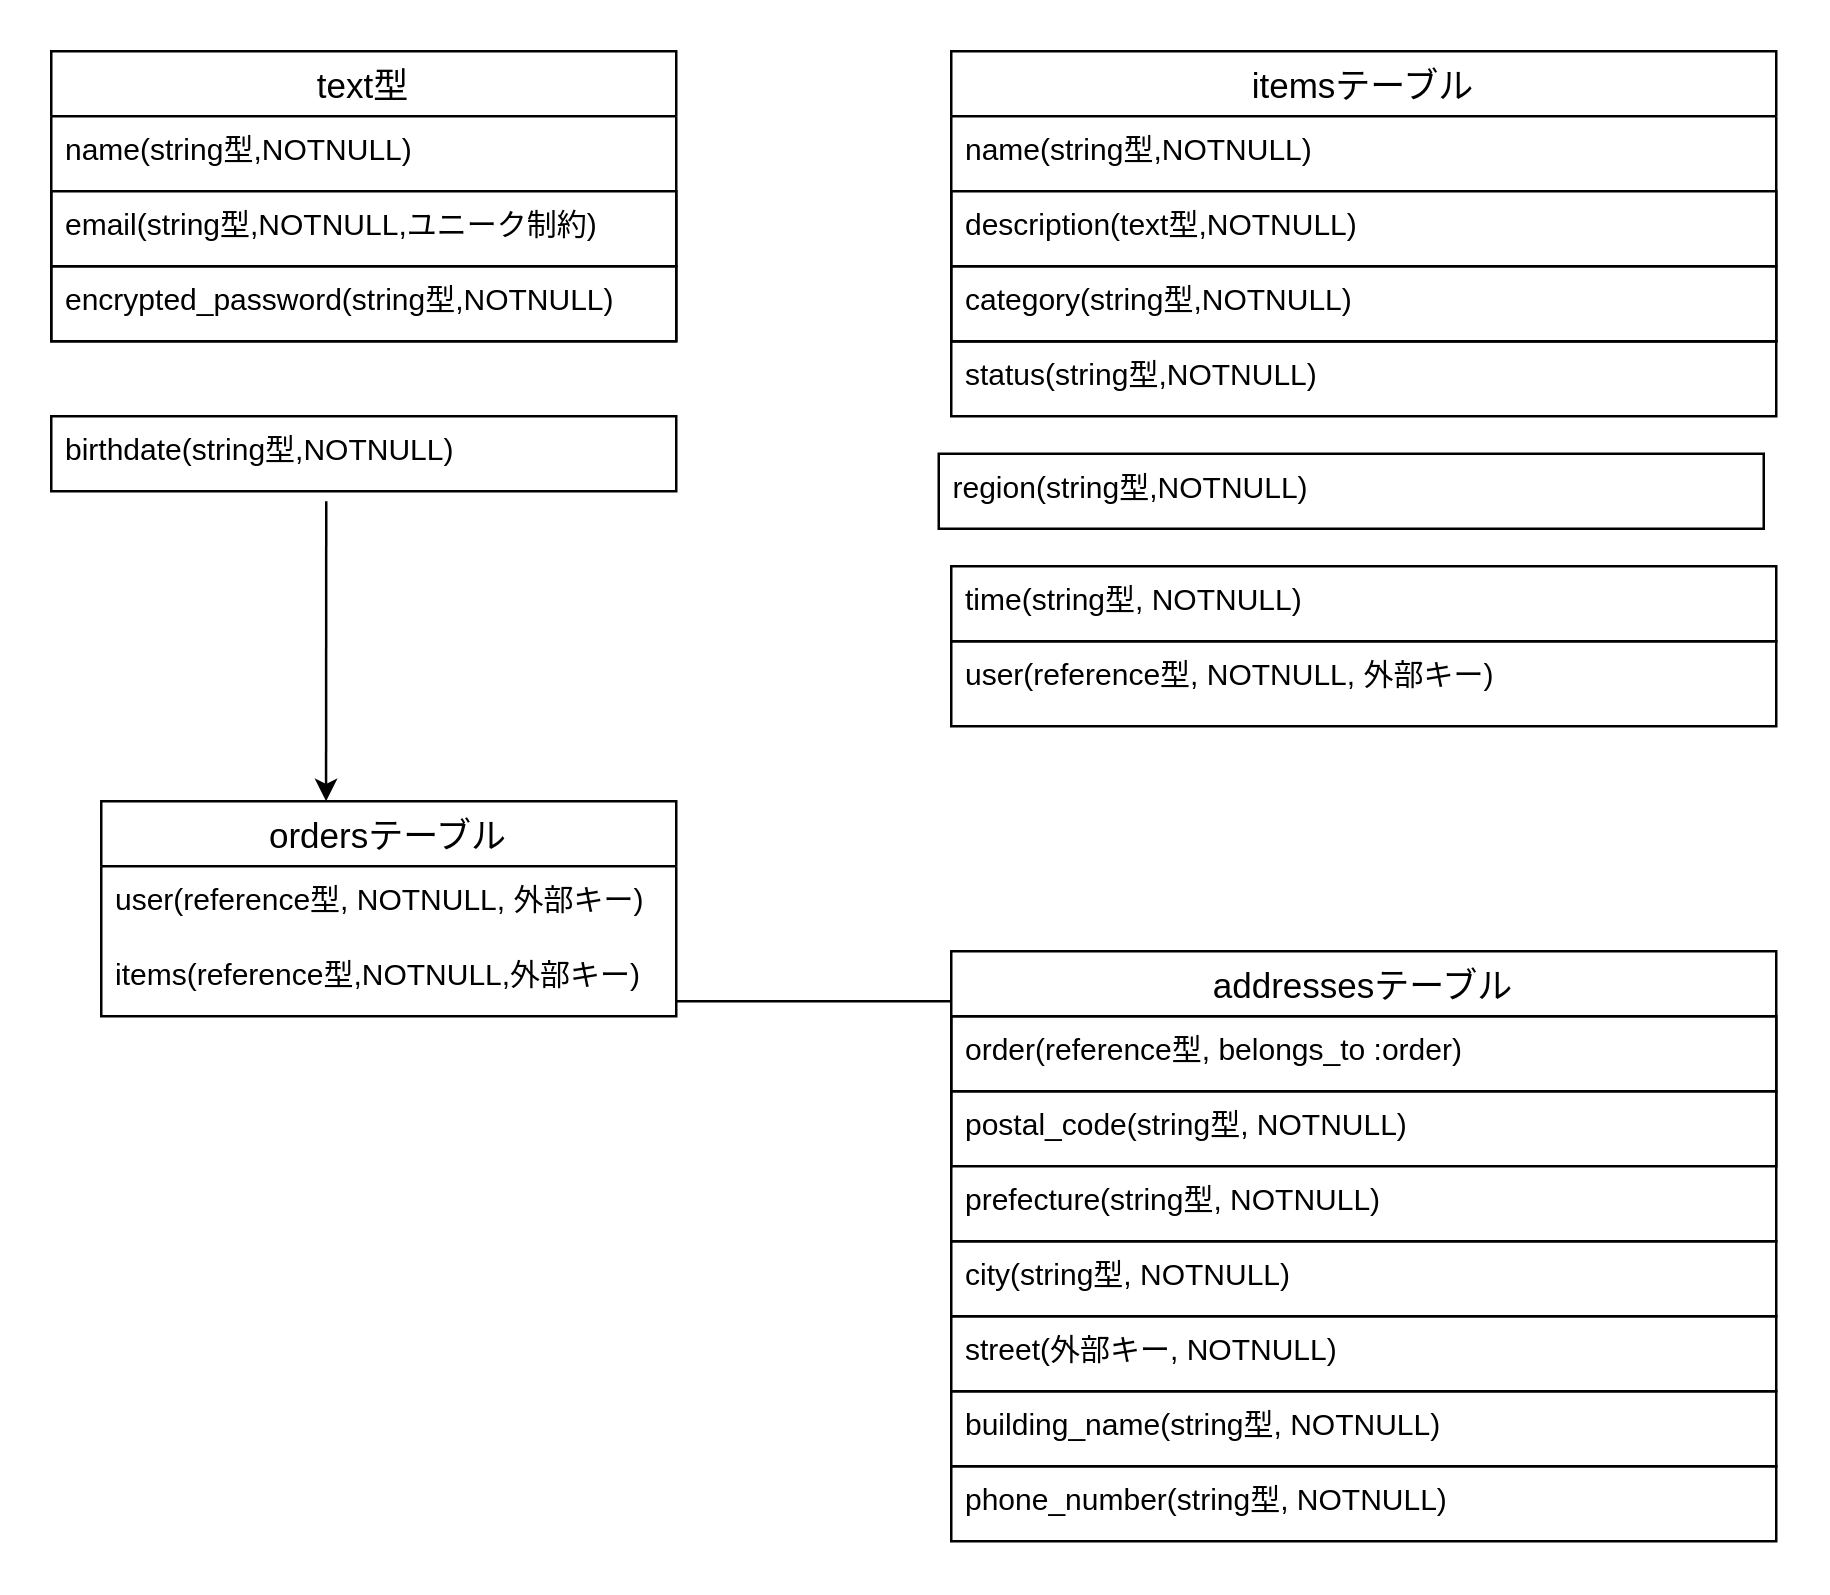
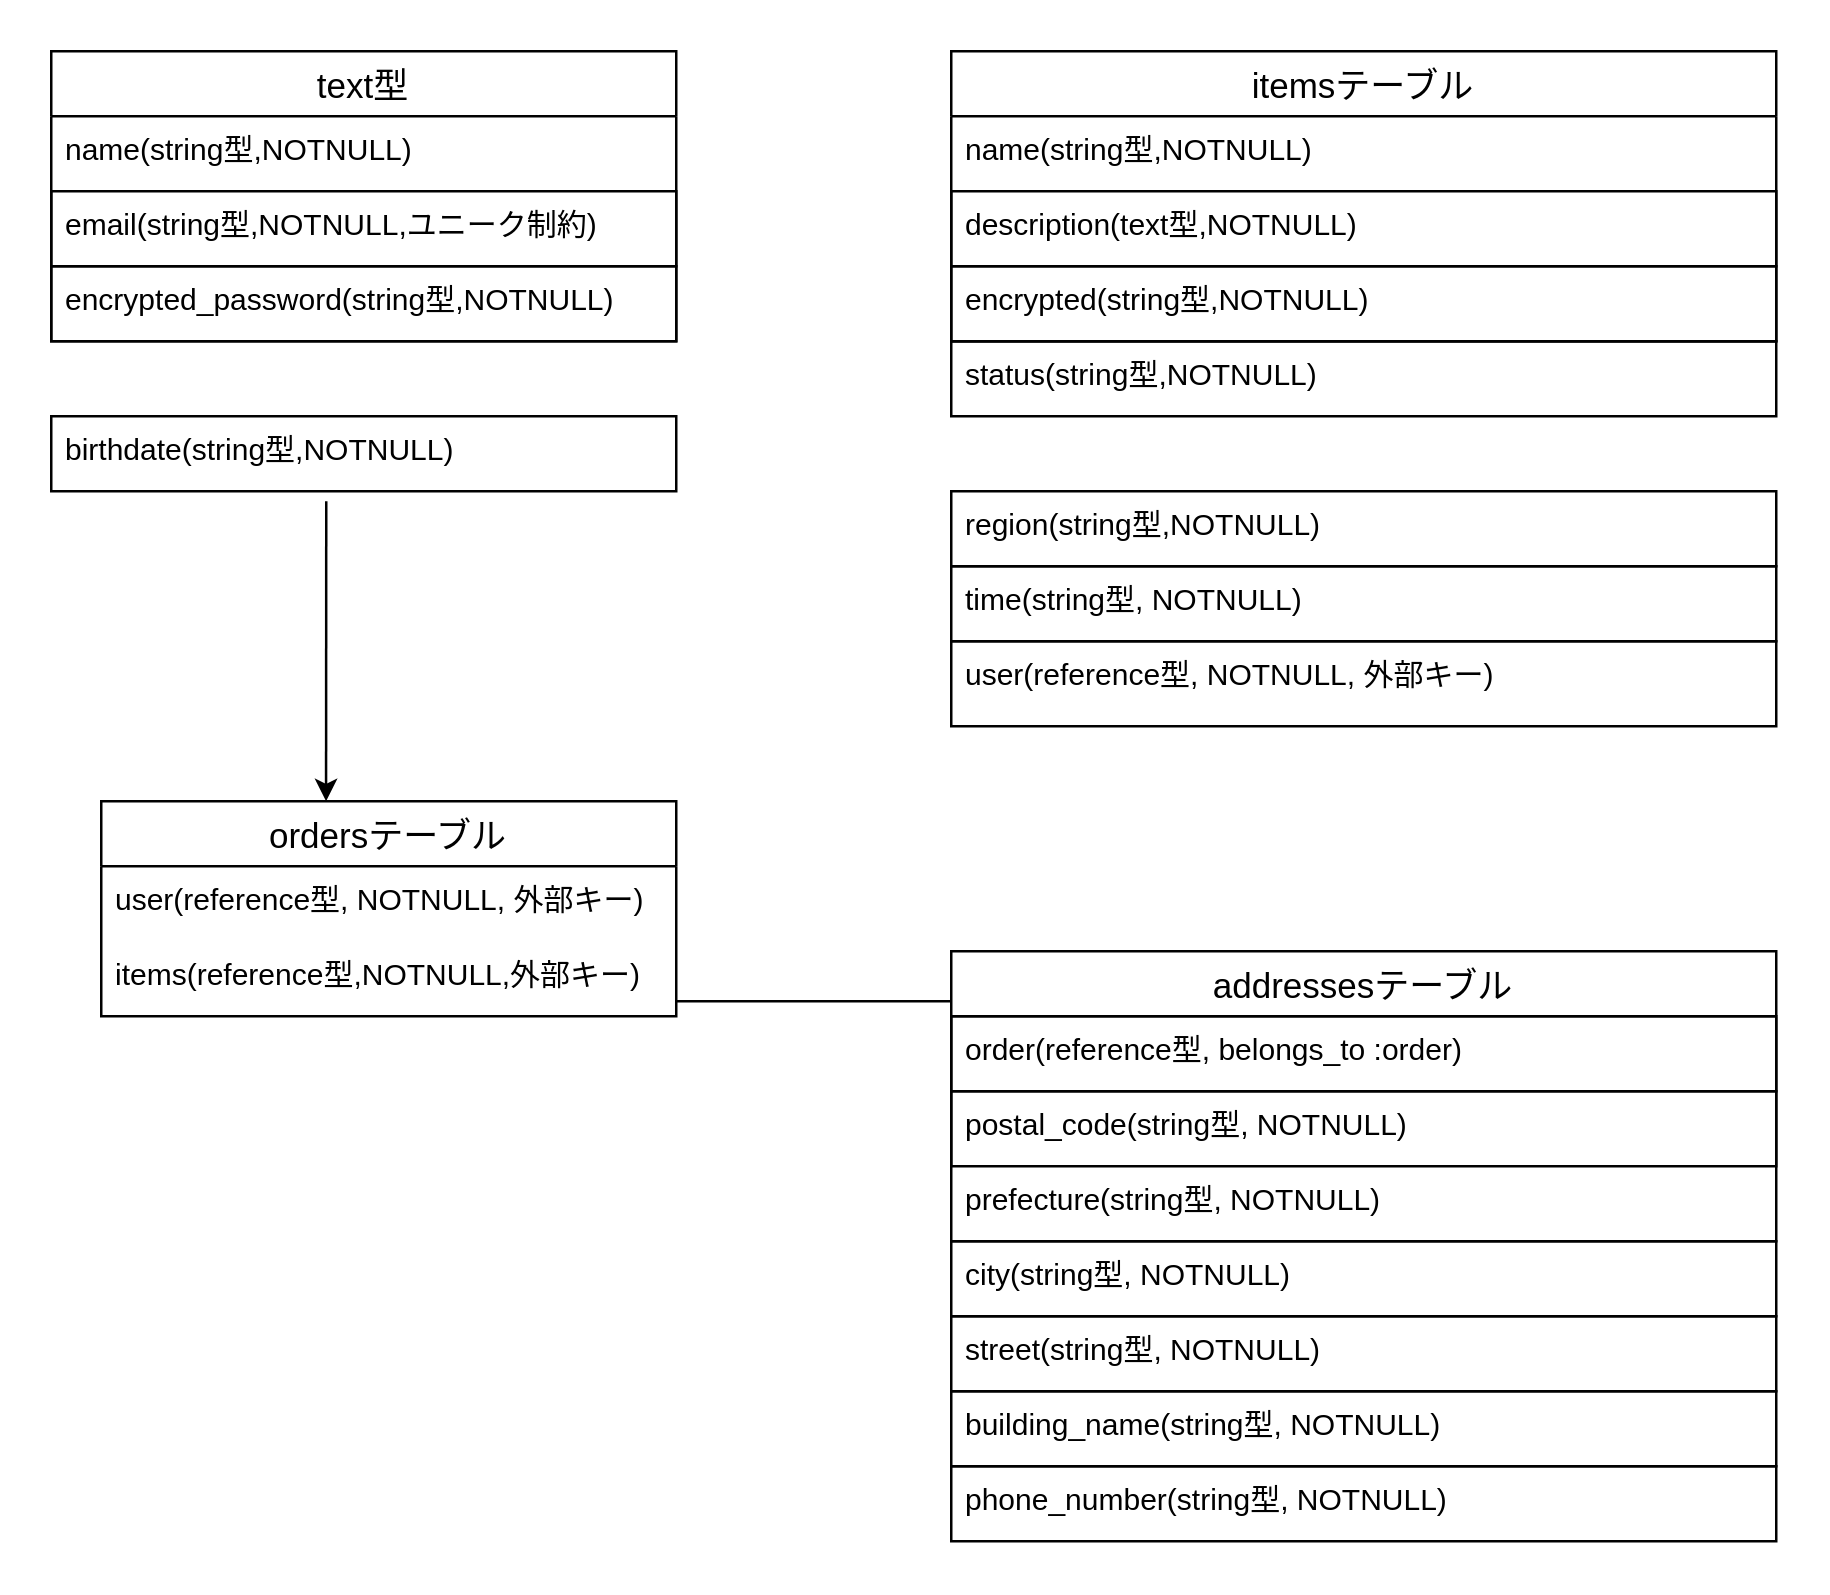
- <mxCell id="13" value="category(string型,NOTNULL)" style="text;strokeColor=default;fillColor=none;spacingLeft=4;spacingRight=4;overflow=hidden;rotatable=0;points=[[0,0.5],[1,0.5]];portConstraint=eastwest;fontSize=12;fontColor=default;" vertex="1" parent="10"><mxGeometry y="86" width="330" height="30" as="geometry" /></mxCell>
+ <mxCell id="13" value="encrypted(string型,NOTNULL)" style="text;strokeColor=default;fillColor=none;spacingLeft=4;spacingRight=4;overflow=hidden;rotatable=0;points=[[0,0.5],[1,0.5]];portConstraint=eastwest;fontSize=12;fontColor=default;" vertex="1" parent="10"><mxGeometry y="86" width="330" height="30" as="geometry" /></mxCell>
- <mxCell id="15" value="region(string型,NOTNULL)" style="text;strokeColor=default;fillColor=none;spacingLeft=4;spacingRight=4;overflow=hidden;rotatable=0;points=[[0,0.5],[1,0.5]];portConstraint=eastwest;fontSize=12;fontColor=default;" vertex="1" parent="1"><mxGeometry x="375" y="181" width="330" height="30" as="geometry" /></mxCell>
+ <mxCell id="15" value="region(string型,NOTNULL)" style="text;strokeColor=default;fillColor=none;spacingLeft=4;spacingRight=4;overflow=hidden;rotatable=0;points=[[0,0.5],[1,0.5]];portConstraint=eastwest;fontSize=12;fontColor=default;" vertex="1" parent="1"><mxGeometry x="380" y="196" width="330" height="30" as="geometry" /></mxCell>
- <mxCell id="23" value="street(外部キー, NOTNULL)" style="text;strokeColor=default;fillColor=none;spacingLeft=4;spacingRight=4;overflow=hidden;rotatable=0;points=[[0,0.5],[1,0.5]];portConstraint=eastwest;fontSize=12;fontColor=default;" vertex="1" parent="1"><mxGeometry x="380" y="526" width="330" height="30" as="geometry" /></mxCell>
+ <mxCell id="23" value="street(string型, NOTNULL)" style="text;strokeColor=default;fillColor=none;spacingLeft=4;spacingRight=4;overflow=hidden;rotatable=0;points=[[0,0.5],[1,0.5]];portConstraint=eastwest;fontSize=12;fontColor=default;" vertex="1" parent="1"><mxGeometry x="380" y="526" width="330" height="30" as="geometry" /></mxCell>
